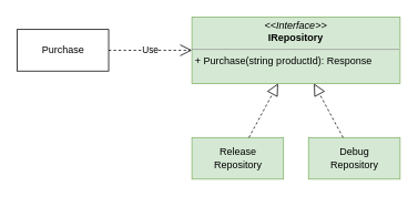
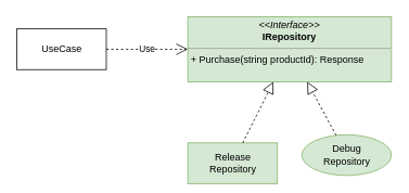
- <mxCell id="5" value="Purchase" style="html=1;" vertex="1" parent="1"><mxGeometry x="20" y="35" width="110" height="50" as="geometry" /></mxCell>
+ <mxCell id="5" value="UseCase" style="html=1;" vertex="1" parent="1"><mxGeometry x="20" y="35" width="110" height="50" as="geometry" /></mxCell>
- <mxCell id="3" value="Release&lt;br&gt;Repository" style="html=1;fillColor=#d5e8d4;strokeColor=#82b366;" vertex="1" parent="1"><mxGeometry x="230" y="165" width="110" height="50" as="geometry" /></mxCell>
+ <mxCell id="3" value="Release&lt;br&gt;Repository" style="html=1;fillColor=#d5e8d4;strokeColor=#82b366;" vertex="1" parent="1"><mxGeometry x="230" y="175" width="110" height="50" as="geometry" /></mxCell>
- <mxCell id="4" value="Debug&lt;br&gt;Repository" style="html=1;fillColor=#d5e8d4;strokeColor=#82b366;" vertex="1" parent="1"><mxGeometry x="370" y="165" width="110" height="50" as="geometry" /></mxCell>
+ <mxCell id="4" value="Debug&lt;br&gt;Repository" style="ellipse;html=1;fillColor=#d5e8d4;strokeColor=#82b366;" vertex="1" parent="1"><mxGeometry x="370" y="165" width="110" height="50" as="geometry" /></mxCell>
